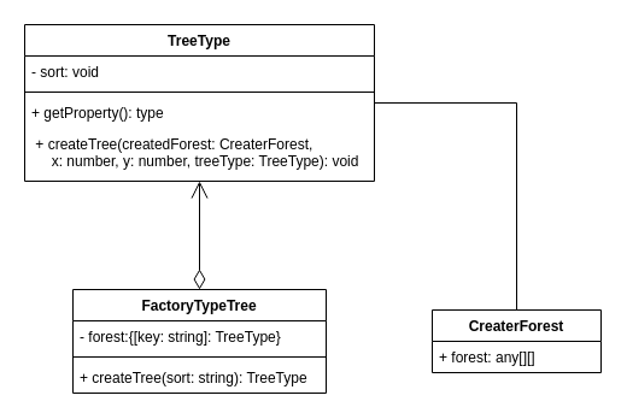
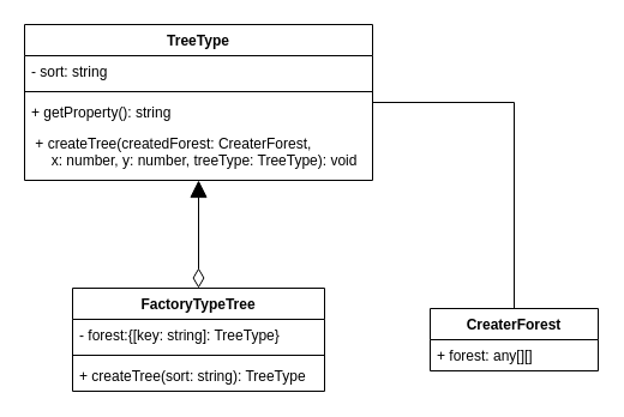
- <mxCell id="3" value="- sort: void" style="text;strokeColor=none;fillColor=none;align=left;verticalAlign=top;spacingLeft=4;spacingRight=4;overflow=hidden;rotatable=0;points=[[0,0.5],[1,0.5]];portConstraint=eastwest;" parent="2" vertex="1"><mxGeometry y="26" width="290" height="26" as="geometry" /></mxCell>
+ <mxCell id="3" value="- sort: string" style="text;strokeColor=none;fillColor=none;align=left;verticalAlign=top;spacingLeft=4;spacingRight=4;overflow=hidden;rotatable=0;points=[[0,0.5],[1,0.5]];portConstraint=eastwest;" parent="2" vertex="1"><mxGeometry y="26" width="290" height="26" as="geometry" /></mxCell>
- <mxCell id="5" value="+ getProperty(): type" style="text;strokeColor=none;fillColor=none;align=left;verticalAlign=top;spacingLeft=4;spacingRight=4;overflow=hidden;rotatable=0;points=[[0,0.5],[1,0.5]];portConstraint=eastwest;" parent="2" vertex="1"><mxGeometry y="60" width="290" height="26" as="geometry" /></mxCell>
+ <mxCell id="5" value="+ getProperty(): string" style="text;strokeColor=none;fillColor=none;align=left;verticalAlign=top;spacingLeft=4;spacingRight=4;overflow=hidden;rotatable=0;points=[[0,0.5],[1,0.5]];portConstraint=eastwest;" parent="2" vertex="1"><mxGeometry y="60" width="290" height="26" as="geometry" /></mxCell>
- <mxCell id="13" value="" style="endArrow=open;html=1;endSize=12;startArrow=diamondThin;startSize=14;startFill=0;edgeStyle=orthogonalEdgeStyle;align=left;verticalAlign=bottom;rounded=0;" edge="1" parent="1" source="7" target="2"><mxGeometry x="0.333" y="37" relative="1" as="geometry"><mxPoint x="158" y="250" as="sourcePoint" /><mxPoint x="318" y="250" as="targetPoint" /><mxPoint as="offset" /></mxGeometry></mxCell>
+ <mxCell id="13" value="" style="endArrow=block;html=1;endSize=12;startArrow=diamondThin;startSize=14;startFill=0;edgeStyle=orthogonalEdgeStyle;align=left;verticalAlign=bottom;rounded=0;" edge="1" parent="1" source="7" target="2"><mxGeometry x="0.333" y="37" relative="1" as="geometry"><mxPoint x="158" y="250" as="sourcePoint" /><mxPoint x="318" y="250" as="targetPoint" /><mxPoint as="offset" /></mxGeometry></mxCell>
